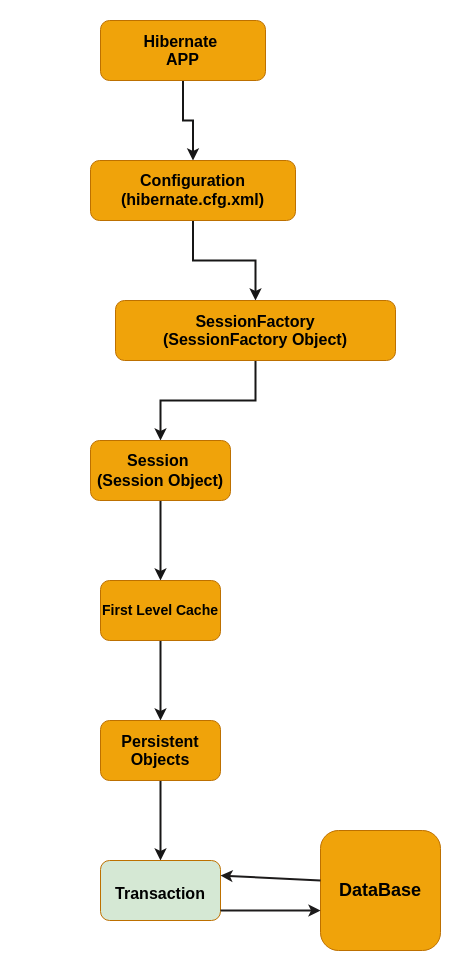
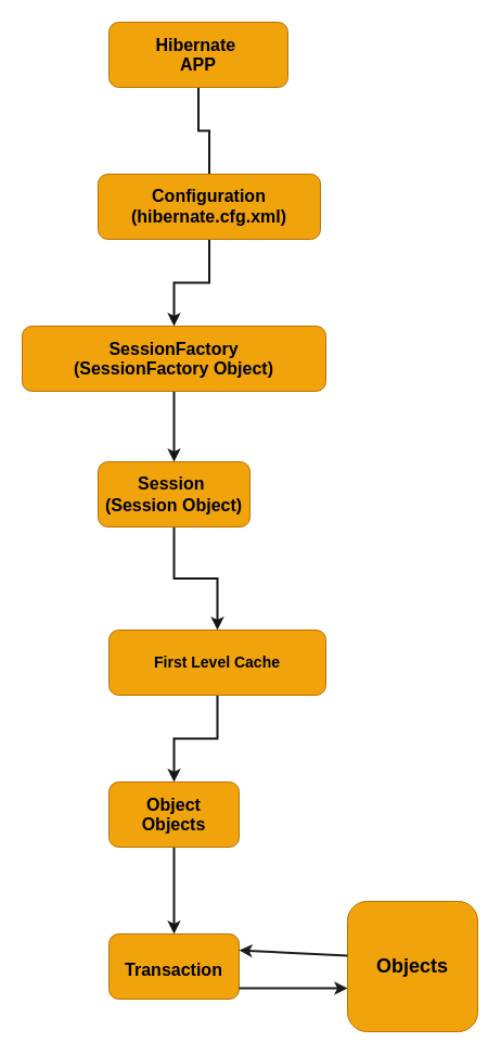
- <mxCell id="2" value="" style="edgeStyle=orthogonalEdgeStyle;rounded=0;orthogonalLoop=1;jettySize=auto;html=1;strokeWidth=2;strokeColor=#171616;fontStyle=1" parent="1" source="3" target="5" edge="1"><mxGeometry relative="1" as="geometry" /></mxCell>
+ <mxCell id="2" value="" style="edgeStyle=orthogonalEdgeStyle;rounded=0;orthogonalLoop=1;jettySize=auto;html=1;strokeWidth=2;strokeColor=#171616;fontStyle=1;endArrow=none;" parent="1" source="3" target="5" edge="1"><mxGeometry relative="1" as="geometry" /></mxCell>
- <mxCell id="7" value="&lt;span&gt;&lt;span style=&quot;font-size:12.0pt;line-height:107%;&lt;br/&gt;font-family:&amp;quot;Calibri&amp;quot;,sans-serif;mso-ascii-theme-font:minor-latin;mso-fareast-font-family:&lt;br/&gt;Calibri;mso-fareast-theme-font:minor-latin;mso-hansi-theme-font:minor-latin;&lt;br/&gt;mso-bidi-font-family:&amp;quot;Times New Roman&amp;quot;;mso-bidi-theme-font:minor-bidi;&lt;br/&gt;mso-ansi-language:EN-US;mso-fareast-language:EN-US;mso-bidi-language:AR-SA&quot;&gt;SessionFactory&lt;/span&gt;&lt;/span&gt;&lt;div&gt;&lt;span&gt;&lt;span style=&quot;font-size:12.0pt;line-height:107%;&lt;br/&gt;font-family:&amp;quot;Calibri&amp;quot;,sans-serif;mso-ascii-theme-font:minor-latin;mso-fareast-font-family:&lt;br/&gt;Calibri;mso-fareast-theme-font:minor-latin;mso-hansi-theme-font:minor-latin;&lt;br/&gt;mso-bidi-font-family:&amp;quot;Times New Roman&amp;quot;;mso-bidi-theme-font:minor-bidi;&lt;br/&gt;mso-ansi-language:EN-US;mso-fareast-language:EN-US;mso-bidi-language:AR-SA&quot;&gt;(SessionFactory Object)&lt;/span&gt;&lt;/span&gt;&lt;/div&gt;" style="whiteSpace=wrap;html=1;rounded=1;fillColor=#f0a30a;fontColor=#000000;strokeColor=#BD7000;fontStyle=1" parent="1" vertex="1"><mxGeometry x="115" y="300" width="280" height="60" as="geometry" /></mxCell>
+ <mxCell id="7" value="&lt;span&gt;&lt;span style=&quot;font-size:12.0pt;line-height:107%;&lt;br/&gt;font-family:&amp;quot;Calibri&amp;quot;,sans-serif;mso-ascii-theme-font:minor-latin;mso-fareast-font-family:&lt;br/&gt;Calibri;mso-fareast-theme-font:minor-latin;mso-hansi-theme-font:minor-latin;&lt;br/&gt;mso-bidi-font-family:&amp;quot;Times New Roman&amp;quot;;mso-bidi-theme-font:minor-bidi;&lt;br/&gt;mso-ansi-language:EN-US;mso-fareast-language:EN-US;mso-bidi-language:AR-SA&quot;&gt;SessionFactory&lt;/span&gt;&lt;/span&gt;&lt;div&gt;&lt;span&gt;&lt;span style=&quot;font-size:12.0pt;line-height:107%;&lt;br/&gt;font-family:&amp;quot;Calibri&amp;quot;,sans-serif;mso-ascii-theme-font:minor-latin;mso-fareast-font-family:&lt;br/&gt;Calibri;mso-fareast-theme-font:minor-latin;mso-hansi-theme-font:minor-latin;&lt;br/&gt;mso-bidi-font-family:&amp;quot;Times New Roman&amp;quot;;mso-bidi-theme-font:minor-bidi;&lt;br/&gt;mso-ansi-language:EN-US;mso-fareast-language:EN-US;mso-bidi-language:AR-SA&quot;&gt;(SessionFactory Object)&lt;/span&gt;&lt;/span&gt;&lt;/div&gt;" style="whiteSpace=wrap;html=1;rounded=1;fillColor=#f0a30a;fontColor=#000000;strokeColor=#BD7000;fontStyle=1" parent="1" vertex="1"><mxGeometry x="20" y="300" width="280" height="60" as="geometry" /></mxCell>
- <mxCell id="9" value="&lt;font style=&quot;font-size: 16px;&quot;&gt;Session&amp;nbsp;&lt;/font&gt;&lt;div&gt;&lt;font style=&quot;font-size: 16px;&quot;&gt;(Session Object)&lt;/font&gt;&lt;/div&gt;" style="whiteSpace=wrap;html=1;rounded=1;fillColor=#f0a30a;fontColor=#000000;strokeColor=#BD7000;fontStyle=1" parent="1" vertex="1"><mxGeometry x="90" y="440" width="140" height="60" as="geometry" /></mxCell>
+ <mxCell id="9" value="&lt;font style=&quot;font-size: 16px;&quot;&gt;Session&amp;nbsp;&lt;/font&gt;&lt;div&gt;&lt;font style=&quot;font-size: 16px;&quot;&gt;(Session Object)&lt;/font&gt;&lt;/div&gt;" style="whiteSpace=wrap;html=1;rounded=1;fillColor=#f0a30a;fontColor=#000000;strokeColor=#BD7000;fontStyle=1" parent="1" vertex="1"><mxGeometry x="90" y="425" width="140" height="60" as="geometry" /></mxCell>
- <mxCell id="11" value="&lt;font style=&quot;font-size: 14px;&quot;&gt;First Level Cache&lt;/font&gt;" style="whiteSpace=wrap;html=1;rounded=1;fillColor=#f0a30a;fontColor=#000000;strokeColor=#BD7000;fontStyle=1" parent="1" vertex="1"><mxGeometry x="100" y="580" width="120" height="60" as="geometry" /></mxCell>
+ <mxCell id="11" value="&lt;font style=&quot;font-size: 14px;&quot;&gt;First Level Cache&lt;/font&gt;" style="whiteSpace=wrap;html=1;rounded=1;fillColor=#f0a30a;fontColor=#000000;strokeColor=#BD7000;fontStyle=1" parent="1" vertex="1"><mxGeometry x="100" y="580" width="200" height="60" as="geometry" /></mxCell>
- <mxCell id="13" value="&lt;span&gt;&lt;span style=&quot;font-size:12.0pt;line-height:107%;&lt;br/&gt;font-family:&amp;quot;Calibri&amp;quot;,sans-serif;mso-ascii-theme-font:minor-latin;mso-fareast-font-family:&lt;br/&gt;Calibri;mso-fareast-theme-font:minor-latin;mso-hansi-theme-font:minor-latin;&lt;br/&gt;mso-bidi-font-family:&amp;quot;Times New Roman&amp;quot;;mso-bidi-theme-font:minor-bidi;&lt;br/&gt;mso-ansi-language:EN-US;mso-fareast-language:EN-US;mso-bidi-language:AR-SA&quot;&gt;Persistent&lt;br&gt;Objects&lt;/span&gt;&lt;/span&gt;" style="whiteSpace=wrap;html=1;rounded=1;fillColor=#f0a30a;fontColor=#000000;strokeColor=#BD7000;fontStyle=1" parent="1" vertex="1"><mxGeometry x="100" y="720" width="120" height="60" as="geometry" /></mxCell>
+ <mxCell id="13" value="&lt;span&gt;&lt;span style=&quot;font-size:12.0pt;line-height:107%;&lt;br/&gt;font-family:&amp;quot;Calibri&amp;quot;,sans-serif;mso-ascii-theme-font:minor-latin;mso-fareast-font-family:&lt;br/&gt;Calibri;mso-fareast-theme-font:minor-latin;mso-hansi-theme-font:minor-latin;&lt;br/&gt;mso-bidi-font-family:&amp;quot;Times New Roman&amp;quot;;mso-bidi-theme-font:minor-bidi;&lt;br/&gt;mso-ansi-language:EN-US;mso-fareast-language:EN-US;mso-bidi-language:AR-SA&quot;&gt;Object&lt;br&gt;Objects&lt;/span&gt;&lt;/span&gt;" style="whiteSpace=wrap;html=1;rounded=1;fillColor=#f0a30a;fontColor=#000000;strokeColor=#BD7000;fontStyle=1" parent="1" vertex="1"><mxGeometry x="100" y="720" width="120" height="60" as="geometry" /></mxCell>
- <mxCell id="14" value="&lt;br&gt;&lt;span&gt;&lt;span style=&quot;font-size:12.0pt;line-height:107%;&lt;br/&gt;font-family:&amp;quot;Calibri&amp;quot;,sans-serif;mso-ascii-theme-font:minor-latin;mso-fareast-font-family:&lt;br/&gt;Calibri;mso-fareast-theme-font:minor-latin;mso-hansi-theme-font:minor-latin;&lt;br/&gt;mso-bidi-font-family:&amp;quot;Times New Roman&amp;quot;;mso-bidi-theme-font:minor-bidi;&lt;br/&gt;mso-ansi-language:EN-US;mso-fareast-language:EN-US;mso-bidi-language:AR-SA&quot;&gt;&lt;br&gt;&lt;/span&gt;&lt;/span&gt;&lt;div&gt;&lt;span&gt;&lt;span style=&quot;font-size:12.0pt;line-height:107%;&lt;br/&gt;font-family:&amp;quot;Calibri&amp;quot;,sans-serif;mso-ascii-theme-font:minor-latin;mso-fareast-font-family:&lt;br/&gt;Calibri;mso-fareast-theme-font:minor-latin;mso-hansi-theme-font:minor-latin;&lt;br/&gt;mso-bidi-font-family:&amp;quot;Times New Roman&amp;quot;;mso-bidi-theme-font:minor-bidi;&lt;br/&gt;mso-ansi-language:EN-US;mso-fareast-language:EN-US;mso-bidi-language:AR-SA&quot;&gt;&lt;br&gt;&lt;/span&gt;&lt;/span&gt;&lt;/div&gt;&lt;div&gt;&lt;span&gt;&lt;span style=&quot;font-size:12.0pt;line-height:107%;&lt;br/&gt;font-family:&amp;quot;Calibri&amp;quot;,sans-serif;mso-ascii-theme-font:minor-latin;mso-fareast-font-family:&lt;br/&gt;Calibri;mso-fareast-theme-font:minor-latin;mso-hansi-theme-font:minor-latin;&lt;br/&gt;mso-bidi-font-family:&amp;quot;Times New Roman&amp;quot;;mso-bidi-theme-font:minor-bidi;&lt;br/&gt;mso-ansi-language:EN-US;mso-fareast-language:EN-US;mso-bidi-language:AR-SA&quot;&gt;Transaction&lt;/span&gt;&lt;/span&gt;&lt;br&gt;&lt;br&gt;&lt;br&gt;&lt;br&gt;&lt;/div&gt;" style="whiteSpace=wrap;html=1;rounded=1;fillColor=#d5e8d4;fontColor=#000000;strokeColor=#BD7000;fontStyle=1;" parent="1" vertex="1"><mxGeometry x="100" y="860" width="120" height="60" as="geometry" /></mxCell>
+ <mxCell id="14" value="&lt;br&gt;&lt;span&gt;&lt;span style=&quot;font-size:12.0pt;line-height:107%;&lt;br/&gt;font-family:&amp;quot;Calibri&amp;quot;,sans-serif;mso-ascii-theme-font:minor-latin;mso-fareast-font-family:&lt;br/&gt;Calibri;mso-fareast-theme-font:minor-latin;mso-hansi-theme-font:minor-latin;&lt;br/&gt;mso-bidi-font-family:&amp;quot;Times New Roman&amp;quot;;mso-bidi-theme-font:minor-bidi;&lt;br/&gt;mso-ansi-language:EN-US;mso-fareast-language:EN-US;mso-bidi-language:AR-SA&quot;&gt;&lt;br&gt;&lt;/span&gt;&lt;/span&gt;&lt;div&gt;&lt;span&gt;&lt;span style=&quot;font-size:12.0pt;line-height:107%;&lt;br/&gt;font-family:&amp;quot;Calibri&amp;quot;,sans-serif;mso-ascii-theme-font:minor-latin;mso-fareast-font-family:&lt;br/&gt;Calibri;mso-fareast-theme-font:minor-latin;mso-hansi-theme-font:minor-latin;&lt;br/&gt;mso-bidi-font-family:&amp;quot;Times New Roman&amp;quot;;mso-bidi-theme-font:minor-bidi;&lt;br/&gt;mso-ansi-language:EN-US;mso-fareast-language:EN-US;mso-bidi-language:AR-SA&quot;&gt;&lt;br&gt;&lt;/span&gt;&lt;/span&gt;&lt;/div&gt;&lt;div&gt;&lt;span&gt;&lt;span style=&quot;font-size:12.0pt;line-height:107%;&lt;br/&gt;font-family:&amp;quot;Calibri&amp;quot;,sans-serif;mso-ascii-theme-font:minor-latin;mso-fareast-font-family:&lt;br/&gt;Calibri;mso-fareast-theme-font:minor-latin;mso-hansi-theme-font:minor-latin;&lt;br/&gt;mso-bidi-font-family:&amp;quot;Times New Roman&amp;quot;;mso-bidi-theme-font:minor-bidi;&lt;br/&gt;mso-ansi-language:EN-US;mso-fareast-language:EN-US;mso-bidi-language:AR-SA&quot;&gt;Transaction&lt;/span&gt;&lt;/span&gt;&lt;br&gt;&lt;br&gt;&lt;br&gt;&lt;br&gt;&lt;/div&gt;" style="whiteSpace=wrap;html=1;rounded=1;fillColor=#f0a30a;fontColor=#000000;strokeColor=#BD7000;fontStyle=1" parent="1" vertex="1"><mxGeometry x="100" y="860" width="120" height="60" as="geometry" /></mxCell>
- <mxCell id="15" value="&lt;font style=&quot;font-size: 18px;&quot;&gt;DataBase&lt;/font&gt;" style="whiteSpace=wrap;html=1;rounded=1;fillColor=#f0a30a;fontColor=#000000;strokeColor=#BD7000;fontStyle=1" parent="1" vertex="1"><mxGeometry x="320" y="830" width="120" height="120" as="geometry" /></mxCell>
+ <mxCell id="15" value="&lt;font style=&quot;font-size: 18px;&quot;&gt;Objects&lt;/font&gt;" style="whiteSpace=wrap;html=1;rounded=1;fillColor=#f0a30a;fontColor=#000000;strokeColor=#BD7000;fontStyle=1" parent="1" vertex="1"><mxGeometry x="320" y="830" width="120" height="120" as="geometry" /></mxCell>
